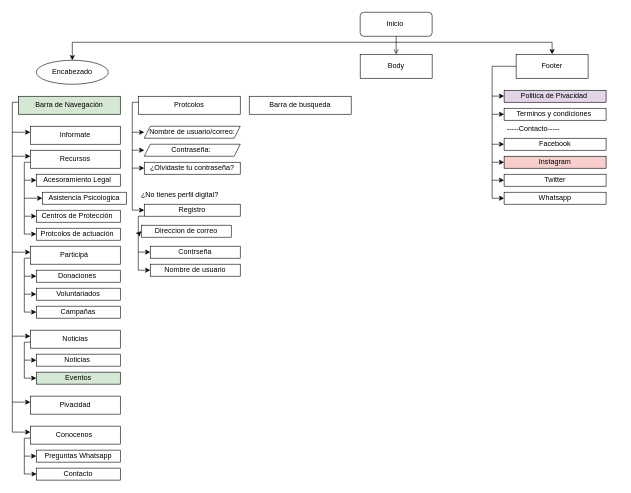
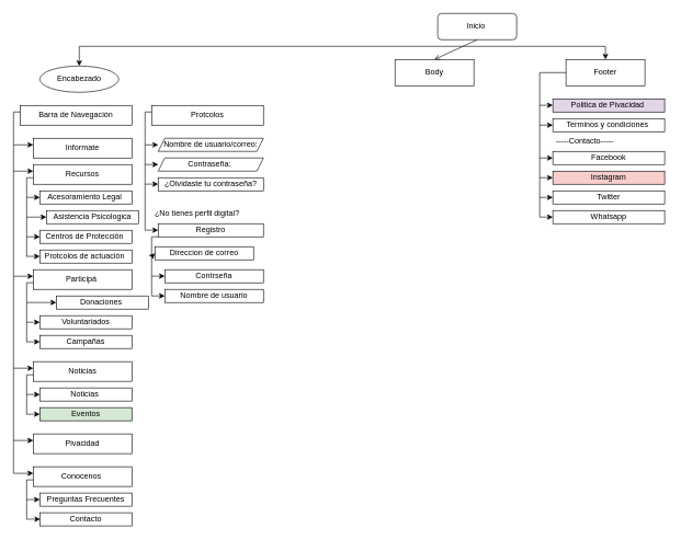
- <mxCell id="2" value="Inicio&amp;nbsp;" style="rounded=1;whiteSpace=wrap;html=1;" parent="1" vertex="1"><mxGeometry x="600" y="20" width="120" height="40" as="geometry" /></mxCell>
+ <mxCell id="2" value="Inicio&amp;nbsp;" style="rounded=1;whiteSpace=wrap;html=1;" parent="1" vertex="1"><mxGeometry x="665" y="20" width="120" height="40" as="geometry" /></mxCell>
- <mxCell id="6" value="Barra de Navegación" style="rounded=0;whiteSpace=wrap;html=1;fillColor=#d5e8d4;" parent="1" vertex="1"><mxGeometry x="30" y="160" width="170" height="30" as="geometry" /></mxCell>
+ <mxCell id="6" value="Barra de Navegación" style="rounded=0;whiteSpace=wrap;html=1;" parent="1" vertex="1"><mxGeometry x="30" y="160" width="170" height="30" as="geometry" /></mxCell>
- <mxCell id="52" value="Barra de busqueda" style="rounded=0;whiteSpace=wrap;html=1;" vertex="1" parent="1"><mxGeometry x="415" y="160" width="170" height="30" as="geometry" /></mxCell>
- <mxCell id="16" value="Donaciones&amp;nbsp;" style="rounded=0;whiteSpace=wrap;html=1;" parent="1" vertex="1"><mxGeometry x="60" y="450" width="140" height="20" as="geometry" /></mxCell>
+ <mxCell id="16" value="Donaciones&amp;nbsp;" style="rounded=0;whiteSpace=wrap;html=1;" parent="1" vertex="1"><mxGeometry x="85" y="450" width="140" height="20" as="geometry" /></mxCell>
- <mxCell id="10" value="Preguntas Whatsapp" style="rounded=0;whiteSpace=wrap;html=1;" parent="1" vertex="1"><mxGeometry x="60" y="750" width="140" height="20" as="geometry" /></mxCell>
+ <mxCell id="10" value="Preguntas Frecuentes" style="rounded=0;whiteSpace=wrap;html=1;" parent="1" vertex="1"><mxGeometry x="60" y="750" width="140" height="20" as="geometry" /></mxCell>
